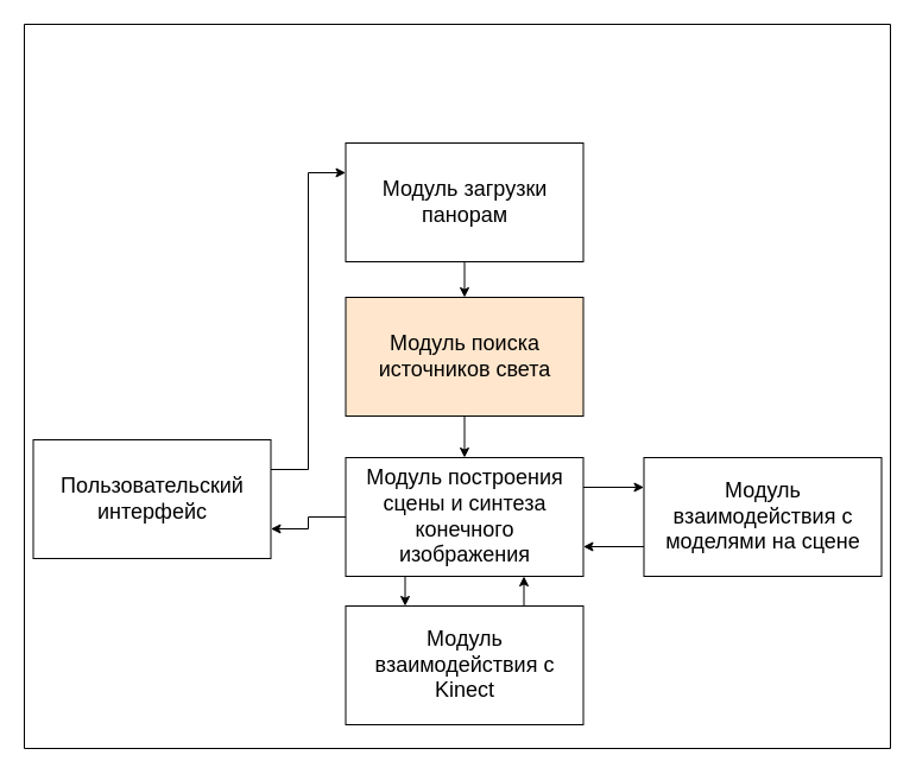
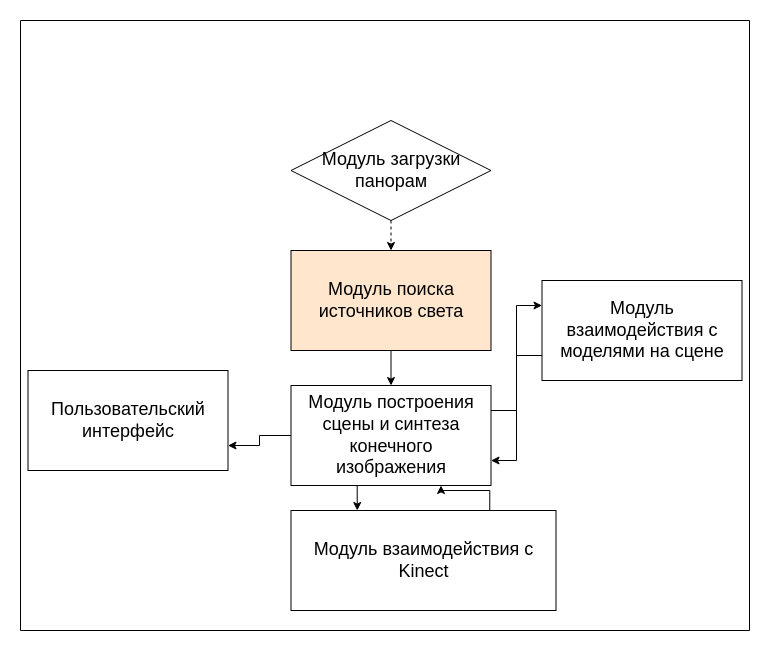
- <mxCell id="11" value="&lt;font style=&quot;font-size: 18px;&quot;&gt;Модуль загрузки панорам&lt;br&gt;&lt;/font&gt;" style="rounded=0;whiteSpace=wrap;html=1;" parent="2" vertex="1"><mxGeometry x="270.5" y="100" width="200" height="100" as="geometry" /></mxCell>
+ <mxCell id="11" value="&lt;font style=&quot;font-size: 18px;&quot;&gt;Модуль загрузки панорам&lt;br&gt;&lt;/font&gt;" style="rhombus;whiteSpace=wrap;html=1;" parent="2" vertex="1"><mxGeometry x="270.5" y="100" width="200" height="100" as="geometry" /></mxCell>
- <mxCell id="10" style="edgeStyle=orthogonalEdgeStyle;rounded=0;orthogonalLoop=1;jettySize=auto;html=1;exitX=0.5;exitY=1;exitDx=0;exitDy=0;entryX=0.5;entryY=0;entryDx=0;entryDy=0;" parent="2" source="11" target="4" edge="1"><mxGeometry relative="1" as="geometry" /></mxCell>
+ <mxCell id="10" style="edgeStyle=orthogonalEdgeStyle;rounded=0;orthogonalLoop=1;jettySize=auto;html=1;exitX=0.5;exitY=1;exitDx=0;exitDy=0;entryX=0.5;entryY=0;entryDx=0;entryDy=0;dashed=1;" parent="2" source="11" target="4" edge="1"><mxGeometry relative="1" as="geometry" /></mxCell>
- <mxCell id="16" style="edgeStyle=orthogonalEdgeStyle;rounded=0;orthogonalLoop=1;jettySize=auto;html=1;exitX=1;exitY=0.25;exitDx=0;exitDy=0;entryX=0;entryY=0.25;entryDx=0;entryDy=0;" parent="2" source="14" target="11" edge="1"><mxGeometry relative="1" as="geometry" /></mxCell>
- <mxCell id="9" value="&lt;font style=&quot;font-size: 18px;&quot;&gt;Модуль взаимодействия с моделями на сцене&lt;br&gt;&lt;/font&gt;" style="rounded=0;whiteSpace=wrap;html=1;" parent="2" vertex="1"><mxGeometry x="521.5" y="365" width="200" height="100" as="geometry" /></mxCell>
+ <mxCell id="9" value="&lt;font style=&quot;font-size: 18px;&quot;&gt;Модуль взаимодействия с моделями на сцене&lt;br&gt;&lt;/font&gt;" style="rounded=0;whiteSpace=wrap;html=1;" parent="2" vertex="1"><mxGeometry x="521.5" y="260" width="200" height="100" as="geometry" /></mxCell>
- <mxCell id="13" value="&lt;font style=&quot;font-size: 18px;&quot;&gt;Модуль взаимодействия с Kinect&lt;br&gt;&lt;/font&gt;" style="rounded=0;whiteSpace=wrap;html=1;" parent="2" vertex="1"><mxGeometry x="270.5" y="490" width="200" height="100" as="geometry" /></mxCell>
+ <mxCell id="13" value="&lt;font style=&quot;font-size: 18px;&quot;&gt;Модуль взаимодействия с Kinect&lt;br&gt;&lt;/font&gt;" style="rounded=0;whiteSpace=wrap;html=1;" parent="2" vertex="1"><mxGeometry x="270.5" y="490" width="265" height="100" as="geometry" /></mxCell>
